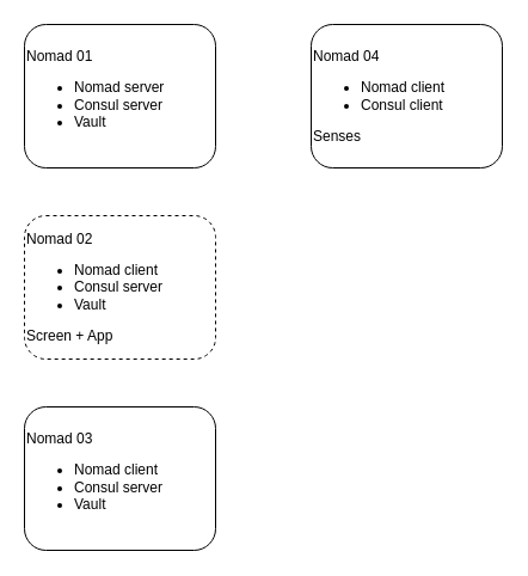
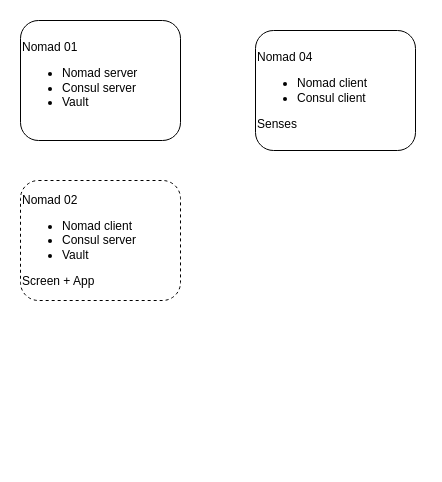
- <mxCell id="5" value="&lt;div align=&quot;left&quot;&gt;Nomad 04&lt;/div&gt;&lt;div align=&quot;left&quot;&gt;&lt;ul&gt;&lt;li&gt;Nomad client&lt;/li&gt;&lt;li&gt;Consul client&lt;/li&gt;&lt;/ul&gt;&lt;div&gt;Senses&lt;br&gt;&lt;/div&gt;&lt;/div&gt;" style="rounded=1;whiteSpace=wrap;html=1;align=left;" vertex="1" parent="1"><mxGeometry x="260" y="20" width="160" height="120" as="geometry" /></mxCell>
+ <mxCell id="5" value="&lt;div align=&quot;left&quot;&gt;Nomad 04&lt;/div&gt;&lt;div align=&quot;left&quot;&gt;&lt;ul&gt;&lt;li&gt;Nomad client&lt;/li&gt;&lt;li&gt;Consul client&lt;/li&gt;&lt;/ul&gt;&lt;div&gt;Senses&lt;br&gt;&lt;/div&gt;&lt;/div&gt;" style="rounded=1;whiteSpace=wrap;html=1;align=left;" vertex="1" parent="1"><mxGeometry x="255" y="30" width="160" height="120" as="geometry" /></mxCell>
- <mxCell id="4" value="&lt;div align=&quot;left&quot;&gt;Nomad 03&lt;/div&gt;&lt;div align=&quot;left&quot;&gt;&lt;ul&gt;&lt;li&gt;Nomad client&lt;/li&gt;&lt;li&gt;Consul server&lt;/li&gt;&lt;li&gt;Vault&lt;br&gt;&lt;/li&gt;&lt;/ul&gt;&lt;/div&gt;" style="rounded=1;whiteSpace=wrap;html=1;align=left;" vertex="1" parent="1"><mxGeometry x="20" y="340" width="160" height="120" as="geometry" /></mxCell>
